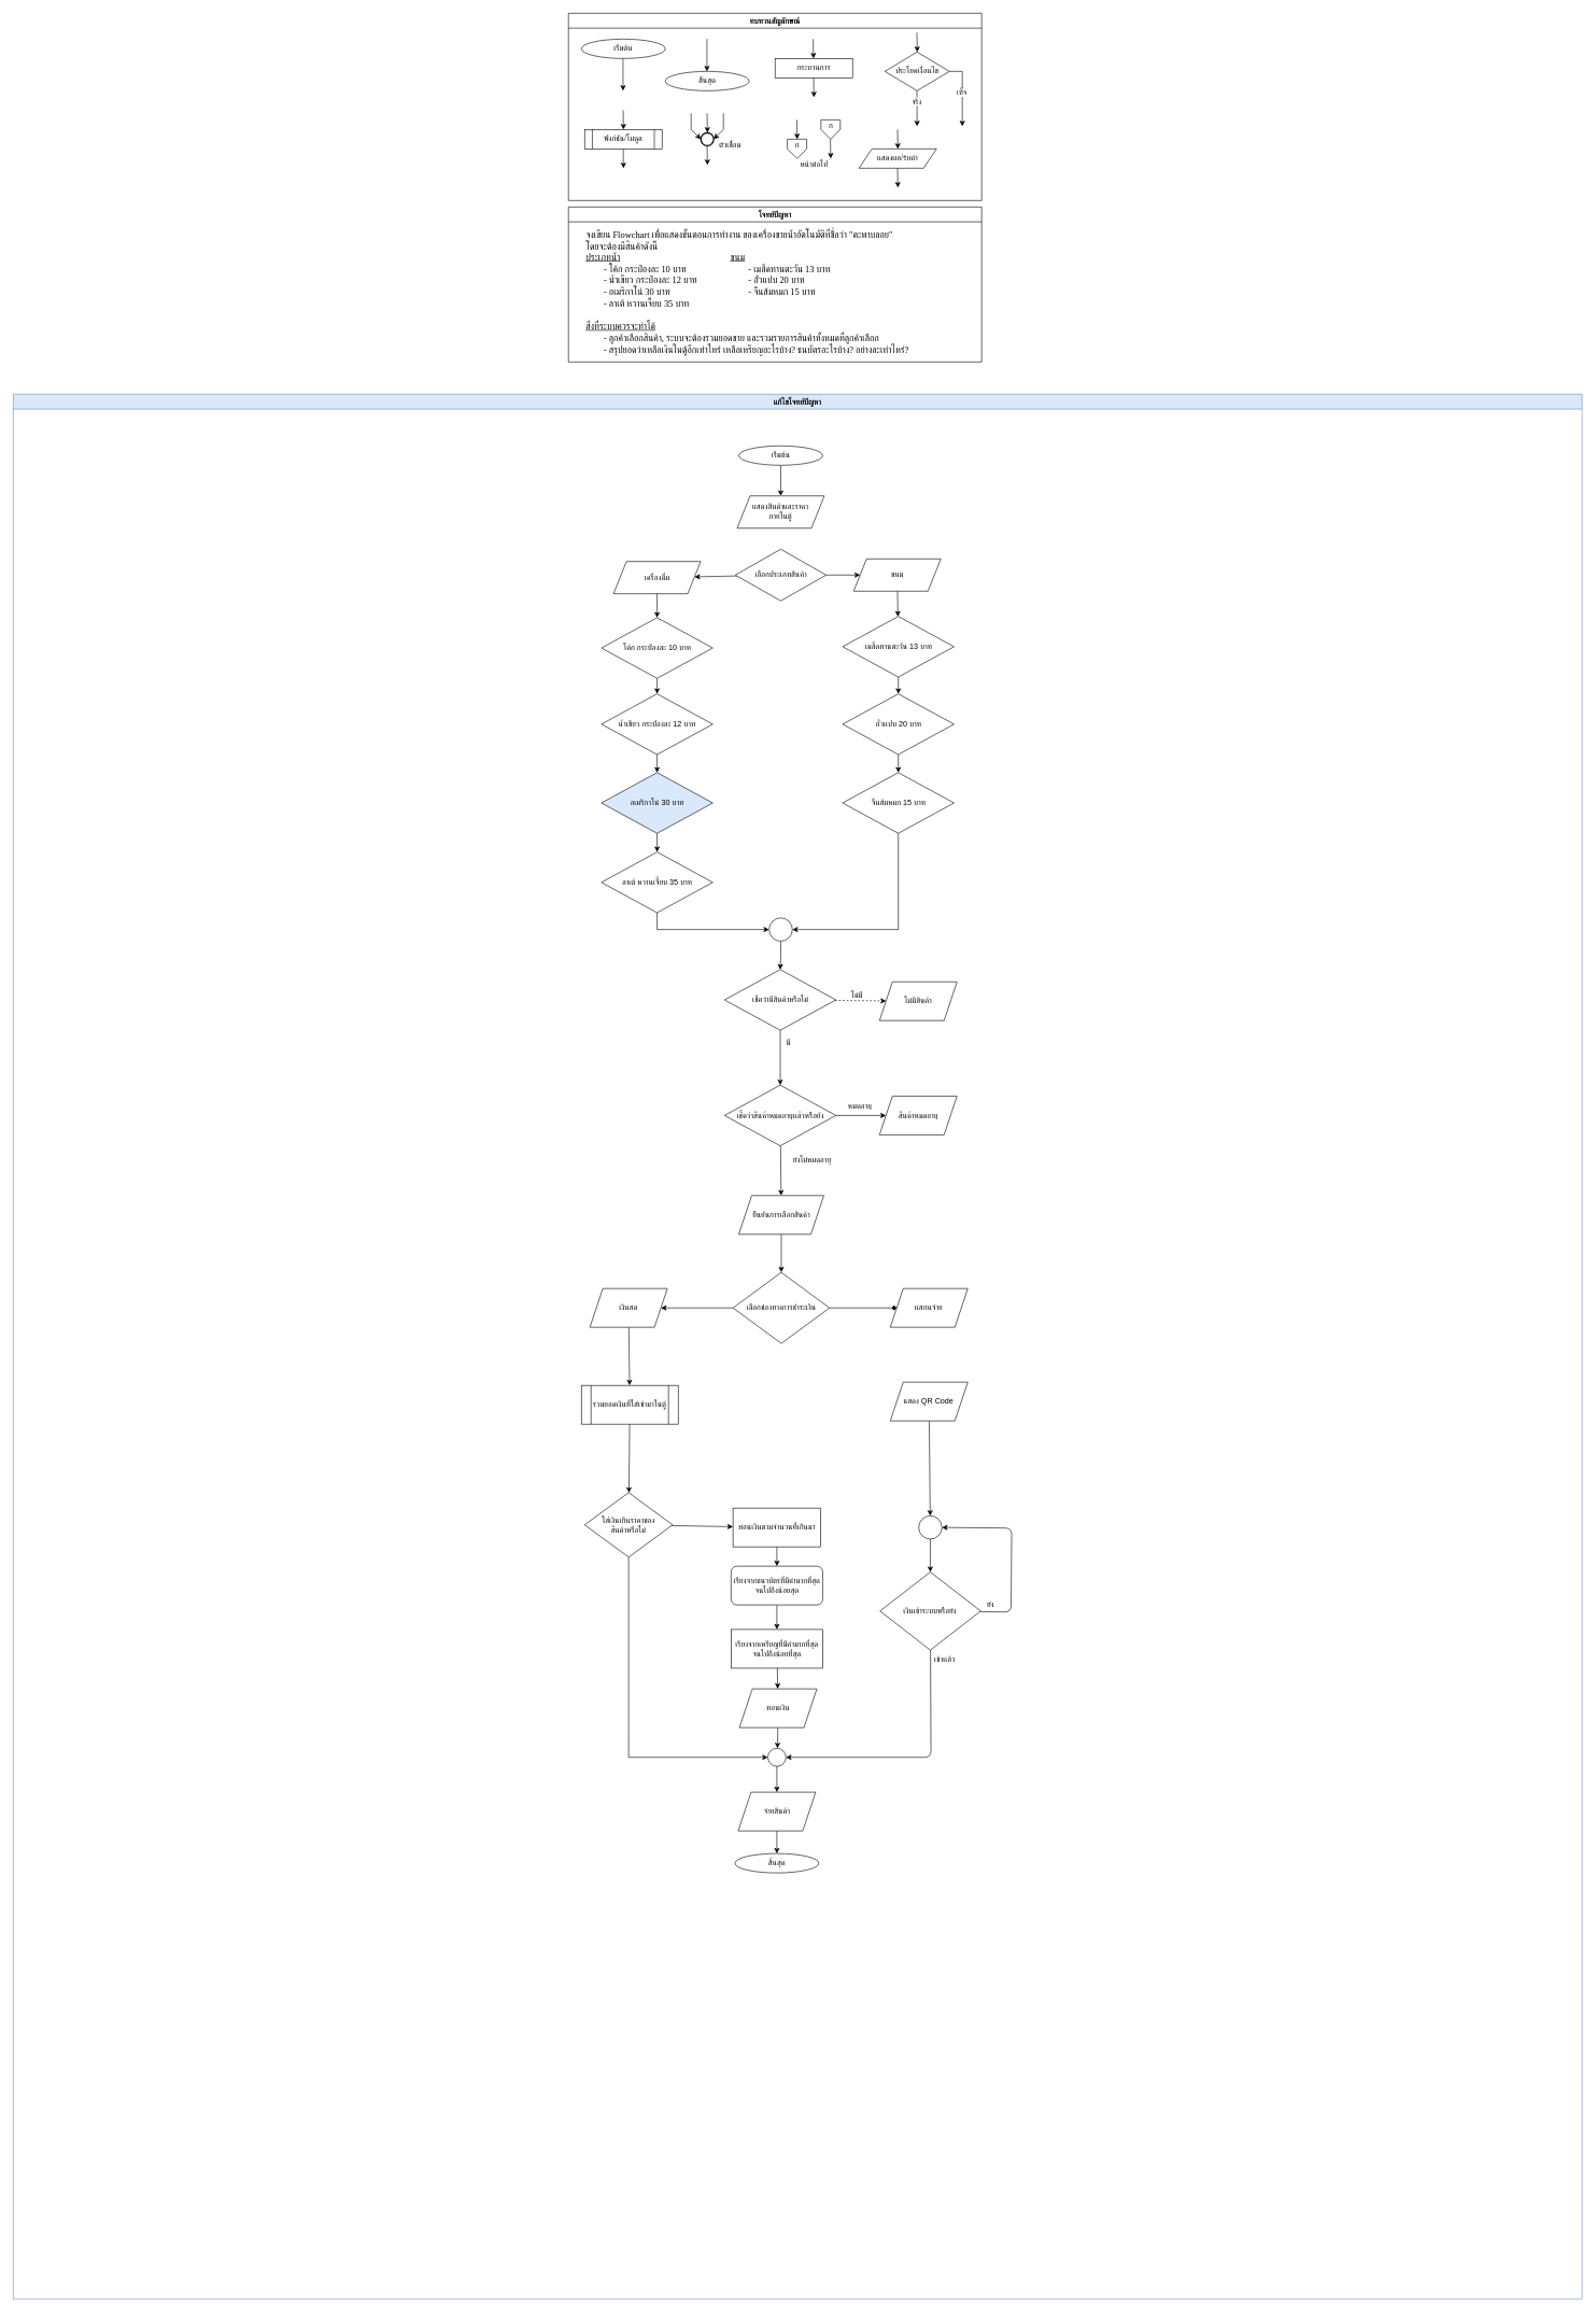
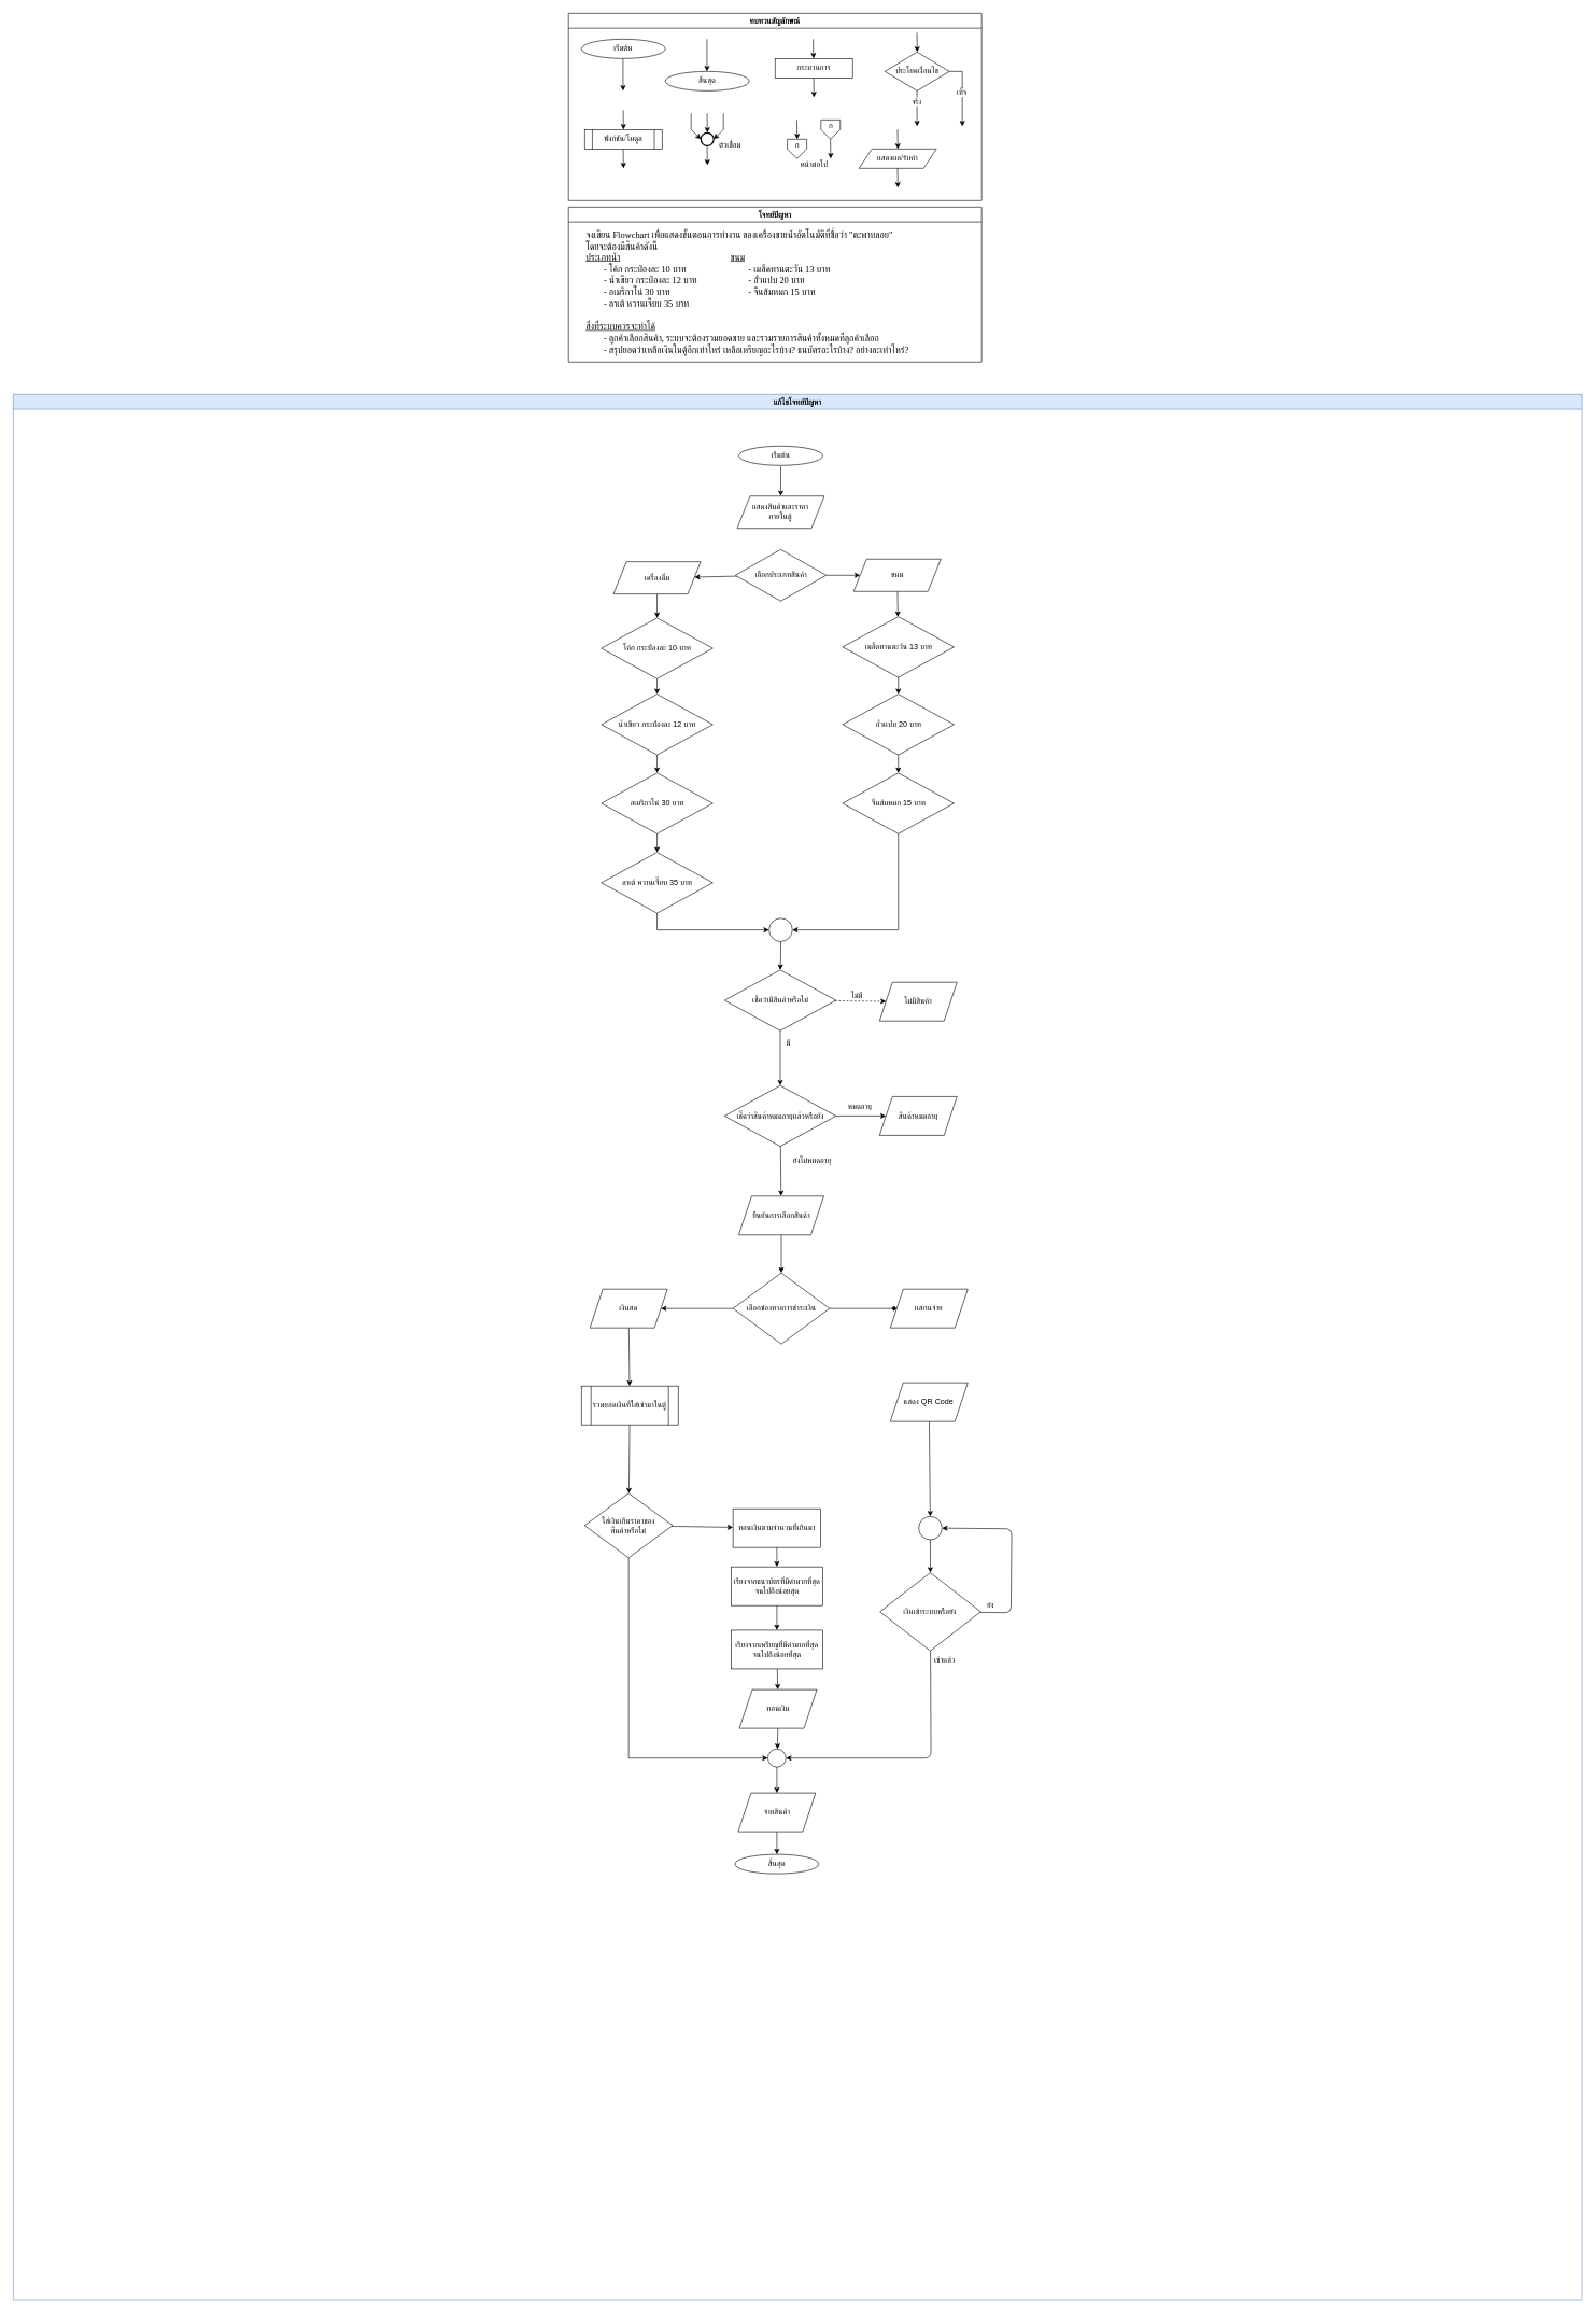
- <mxCell id="51" value="&lt;span style=&quot;color: rgb(0, 0, 0);&quot;&gt;อเมริกาโน่ 30 บาท&lt;/span&gt;" style="rhombus;whiteSpace=wrap;html=1;fillColor=#dae8fc;" parent="35" vertex="1"><mxGeometry x="911" y="586" width="172.5" height="94" as="geometry" /></mxCell>
+ <mxCell id="51" value="&lt;span style=&quot;color: rgb(0, 0, 0);&quot;&gt;อเมริกาโน่ 30 บาท&lt;/span&gt;" style="rhombus;whiteSpace=wrap;html=1;" parent="35" vertex="1"><mxGeometry x="911" y="586" width="172.5" height="94" as="geometry" /></mxCell>
- <mxCell id="76" value="เรียงจากธนาบัตรที่มีค่ามากที่สุดจนไปถึงน้อยสุด" style="whiteSpace=wrap;html=1;rounded=1;" parent="35" vertex="1"><mxGeometry x="1111.88" y="1815" width="141.88" height="60" as="geometry" /></mxCell>
+ <mxCell id="76" value="เรียงจากธนาบัตรที่มีค่ามากที่สุดจนไปถึงน้อยสุด" style="rounded=0;whiteSpace=wrap;html=1;" parent="35" vertex="1"><mxGeometry x="1111.88" y="1815" width="141.88" height="60" as="geometry" /></mxCell>
